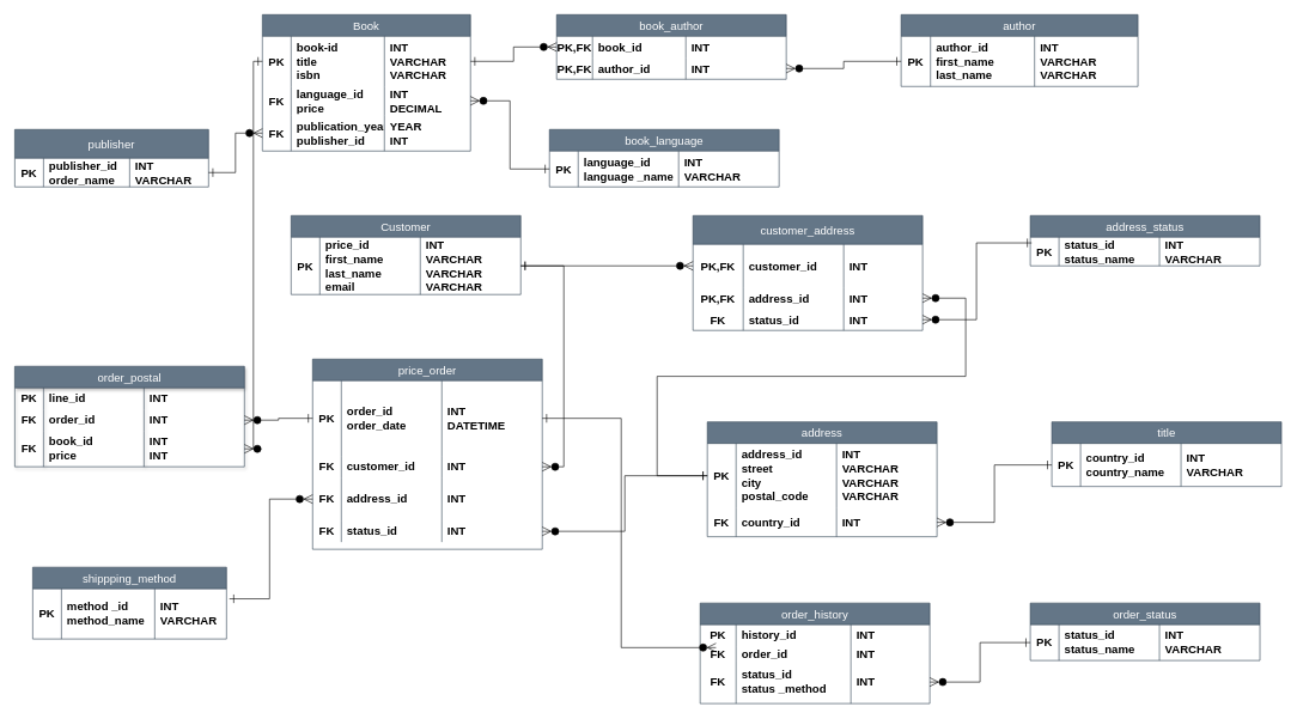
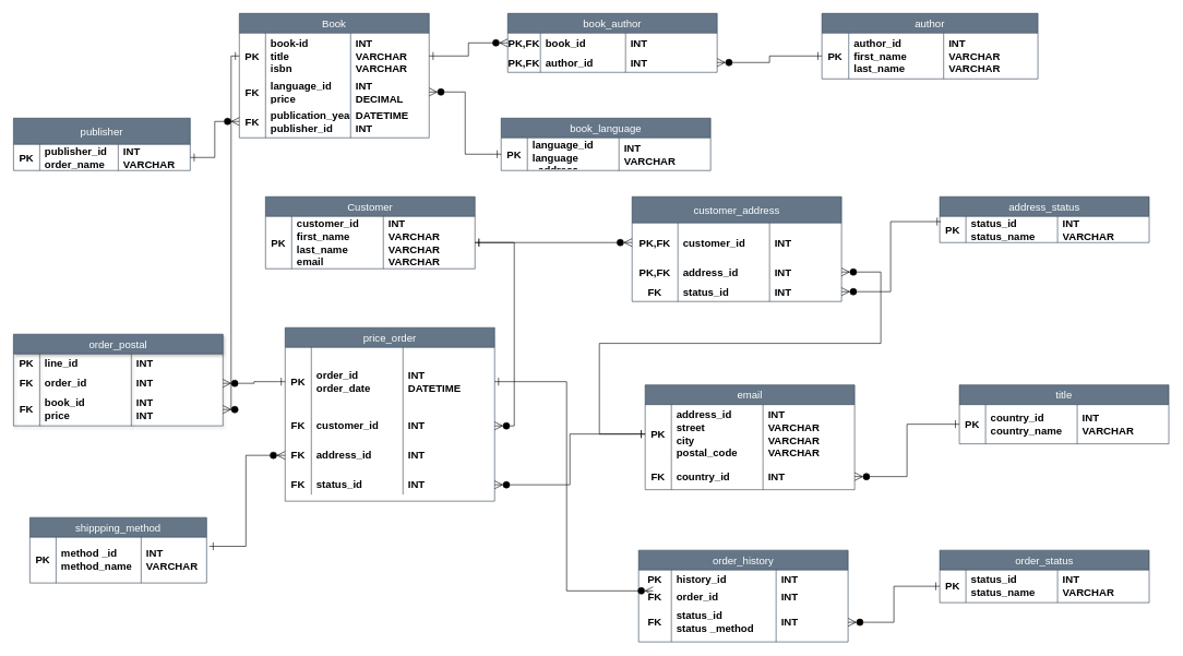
- <mxCell id="14" value="YEAR&lt;div&gt;INT&lt;/div&gt;" style="shape=partialRectangle;html=1;whiteSpace=wrap;connectable=0;fillColor=none;top=0;left=0;bottom=0;right=0;align=left;spacingLeft=6;overflow=hidden;strokeColor=inherit;fontSize=16;container=1;fontStyle=1;strokeWidth=1;spacingTop=-1;" parent="11" vertex="1"><mxGeometry x="170" width="120" height="50" as="geometry"><mxRectangle width="120" height="50" as="alternateBounds" /></mxGeometry></mxCell>
+ <mxCell id="14" value="DATETIME&lt;div&gt;INT&lt;/div&gt;" style="shape=partialRectangle;html=1;whiteSpace=wrap;connectable=0;fillColor=none;top=0;left=0;bottom=0;right=0;align=left;spacingLeft=6;overflow=hidden;strokeColor=inherit;fontSize=16;container=1;fontStyle=1;strokeWidth=1;spacingTop=-1;" parent="11" vertex="1"><mxGeometry x="170" width="120" height="50" as="geometry"><mxRectangle width="120" height="50" as="alternateBounds" /></mxGeometry></mxCell>
- <mxCell id="37" value="language_id&lt;div&gt;language _name&lt;/div&gt;" style="shape=partialRectangle;html=1;whiteSpace=wrap;connectable=0;fillColor=none;top=0;left=0;bottom=0;right=0;align=left;spacingLeft=6;overflow=hidden;strokeColor=inherit;fontSize=16;fontStyle=1;strokeWidth=1;spacingTop=-1;" parent="35" vertex="1"><mxGeometry x="40" width="140" height="50" as="geometry"><mxRectangle width="140" height="50" as="alternateBounds" /></mxGeometry></mxCell>
+ <mxCell id="37" value="language_id&lt;div&gt;language _address&lt;/div&gt;" style="shape=partialRectangle;html=1;whiteSpace=wrap;connectable=0;fillColor=none;top=0;left=0;bottom=0;right=0;align=left;spacingLeft=6;overflow=hidden;strokeColor=inherit;fontSize=16;fontStyle=1;strokeWidth=1;spacingTop=-1;" parent="35" vertex="1"><mxGeometry x="40" width="140" height="50" as="geometry"><mxRectangle width="140" height="50" as="alternateBounds" /></mxGeometry></mxCell>
- <mxCell id="23" value="price_id&lt;div&gt;first_name&lt;/div&gt;&lt;div&gt;last_name&lt;/div&gt;&lt;div&gt;email&lt;/div&gt;" style="shape=partialRectangle;html=1;whiteSpace=wrap;connectable=0;fillColor=none;top=0;left=0;bottom=0;right=0;align=left;spacingLeft=6;overflow=hidden;strokeColor=inherit;fontSize=16;fontStyle=1;strokeWidth=1;spacingTop=-1;" parent="21" vertex="1"><mxGeometry x="40" width="140" height="80" as="geometry"><mxRectangle width="140" height="80" as="alternateBounds" /></mxGeometry></mxCell>
+ <mxCell id="23" value="customer_id&lt;div&gt;first_name&lt;/div&gt;&lt;div&gt;last_name&lt;/div&gt;&lt;div&gt;email&lt;/div&gt;" style="shape=partialRectangle;html=1;whiteSpace=wrap;connectable=0;fillColor=none;top=0;left=0;bottom=0;right=0;align=left;spacingLeft=6;overflow=hidden;strokeColor=inherit;fontSize=16;fontStyle=1;strokeWidth=1;spacingTop=-1;" parent="21" vertex="1"><mxGeometry x="40" width="140" height="80" as="geometry"><mxRectangle width="140" height="80" as="alternateBounds" /></mxGeometry></mxCell>
- <mxCell id="97" value="address" style="shape=table;startSize=30;container=1;collapsible=0;childLayout=tableLayout;fixedRows=1;rowLines=0;fontStyle=0;strokeColor=#314354;fontSize=16;fillColor=#647687;fontColor=#ffffff;strokeWidth=1;spacingTop=-1;" parent="1" vertex="1"><mxGeometry x="985" y="587.5" width="320" height="160" as="geometry" /></mxCell>
+ <mxCell id="97" value="email" style="shape=table;startSize=30;container=1;collapsible=0;childLayout=tableLayout;fixedRows=1;rowLines=0;fontStyle=0;strokeColor=#314354;fontSize=16;fillColor=#647687;fontColor=#ffffff;strokeWidth=1;spacingTop=-1;" parent="1" vertex="1"><mxGeometry x="985" y="587.5" width="320" height="160" as="geometry" /></mxCell>
